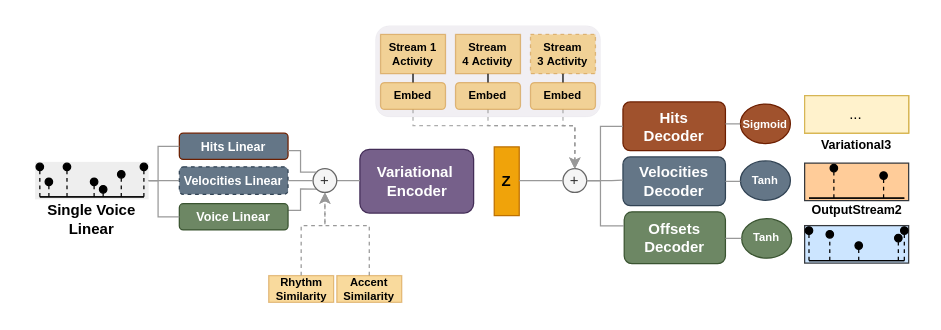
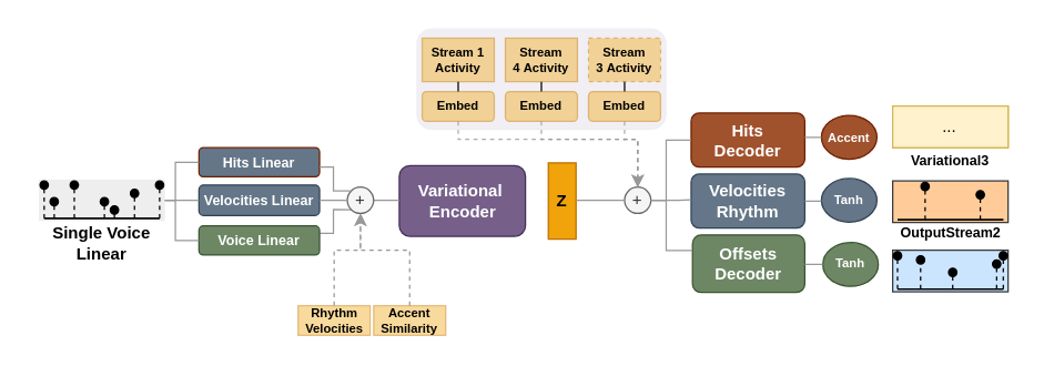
- <mxCell id="55" value="Sigmoid" style="ellipse;whiteSpace=wrap;html=1;fontSize=9;fillColor=#a0522d;fontColor=#ffffff;strokeColor=#6D1F00;fontStyle=1" parent="1" vertex="1"><mxGeometry x="592" y="82.74" width="40" height="31.57" as="geometry" /></mxCell>
+ <mxCell id="55" value="Accent" style="ellipse;whiteSpace=wrap;html=1;fontSize=9;fillColor=#a0522d;fontColor=#ffffff;strokeColor=#6D1F00;fontStyle=1" parent="1" vertex="1"><mxGeometry x="592" y="82.74" width="40" height="31.57" as="geometry" /></mxCell>
- <mxCell id="43" value="&lt;b style=&quot;&quot;&gt;&lt;font style=&quot;font-size: 10px;&quot;&gt;Velocities Linear&lt;/font&gt;&lt;/b&gt;" style="rounded=1;whiteSpace=wrap;html=1;fillColor=#647687;fontColor=#ffffff;strokeColor=#314354;fontSize=12;dashed=1;" parent="1" vertex="1"><mxGeometry x="143" y="133" width="87" height="22" as="geometry" /></mxCell>
+ <mxCell id="43" value="&lt;b style=&quot;&quot;&gt;&lt;font style=&quot;font-size: 10px;&quot;&gt;Velocities Linear&lt;/font&gt;&lt;/b&gt;" style="rounded=1;whiteSpace=wrap;html=1;fillColor=#647687;fontColor=#ffffff;strokeColor=#314354;fontSize=12;" parent="1" vertex="1"><mxGeometry x="143" y="133" width="87" height="22" as="geometry" /></mxCell>
- <mxCell id="37" value="&lt;b style=&quot;border-color: var(--border-color); font-size: 12px;&quot;&gt;Velocities&lt;br style=&quot;font-size: 12px;&quot;&gt;Decoder&lt;br style=&quot;font-size: 12px;&quot;&gt;&lt;/b&gt;" style="rounded=1;whiteSpace=wrap;html=1;fillColor=#647687;strokeColor=#314354;fontColor=#ffffff;fontSize=12;" parent="1" vertex="1"><mxGeometry x="498" y="125" width="82" height="39" as="geometry" /></mxCell>
+ <mxCell id="37" value="&lt;b style=&quot;border-color: var(--border-color); font-size: 12px;&quot;&gt;Velocities&lt;br style=&quot;font-size: 12px;&quot;&gt;Rhythm&lt;br style=&quot;font-size: 12px;&quot;&gt;&lt;/b&gt;" style="rounded=1;whiteSpace=wrap;html=1;fillColor=#647687;strokeColor=#314354;fontColor=#ffffff;fontSize=12;" parent="1" vertex="1"><mxGeometry x="498" y="125" width="82" height="39" as="geometry" /></mxCell>
- <mxCell id="40" value="&lt;b&gt;Rhythm Similarity&lt;/b&gt;" style="rounded=0;whiteSpace=wrap;html=1;fillColor=#f0a30a;strokeColor=#BD7000;fontSize=9;fontColor=#000000;opacity=40;" parent="1" vertex="1"><mxGeometry x="214.5" y="220.001" width="52" height="21.429" as="geometry" /></mxCell>
+ <mxCell id="40" value="&lt;b&gt;Rhythm Velocities&lt;/b&gt;" style="rounded=0;whiteSpace=wrap;html=1;fillColor=#f0a30a;strokeColor=#BD7000;fontSize=9;fontColor=#000000;opacity=40;" parent="1" vertex="1"><mxGeometry x="214.5" y="220.001" width="52" height="21.429" as="geometry" /></mxCell>
